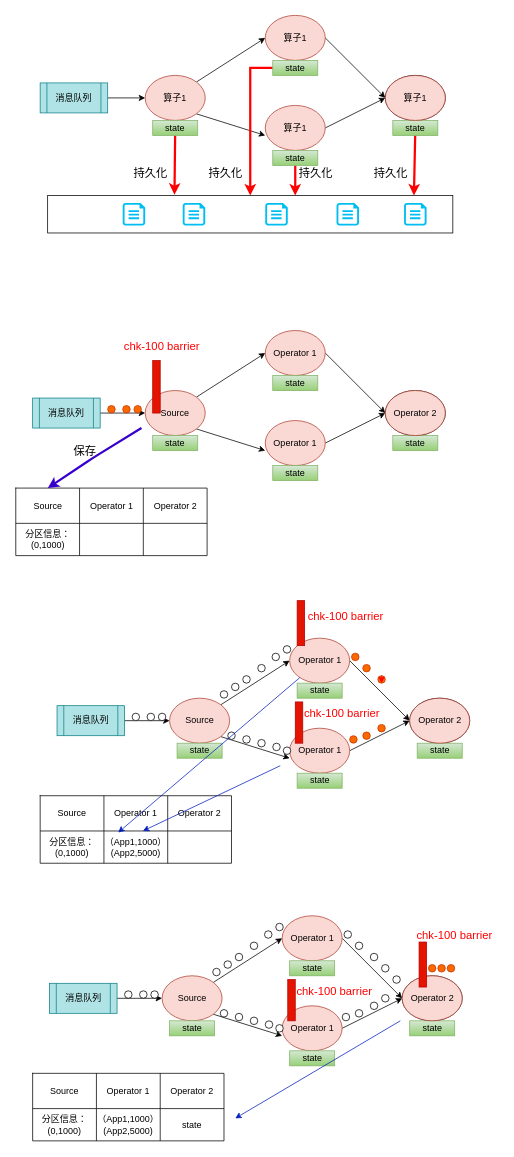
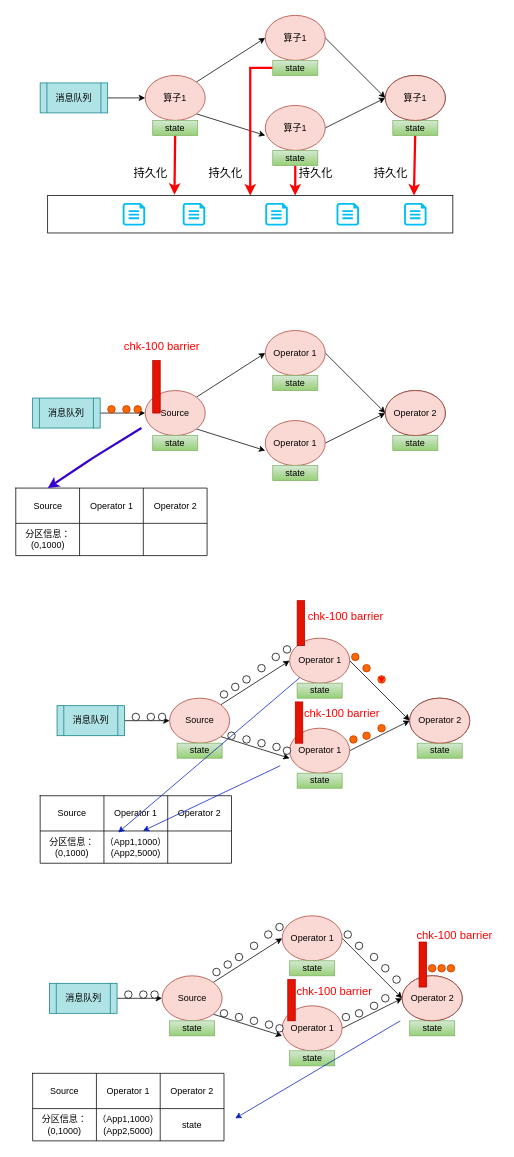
- <mxCell id="61" value="保存" style="text;html=1;strokeColor=none;fillColor=none;align=center;verticalAlign=middle;whiteSpace=wrap;rounded=0;fontSize=15;" vertex="1" parent="1"><mxGeometry x="93" y="590" width="40" height="20" as="geometry" /></mxCell>
